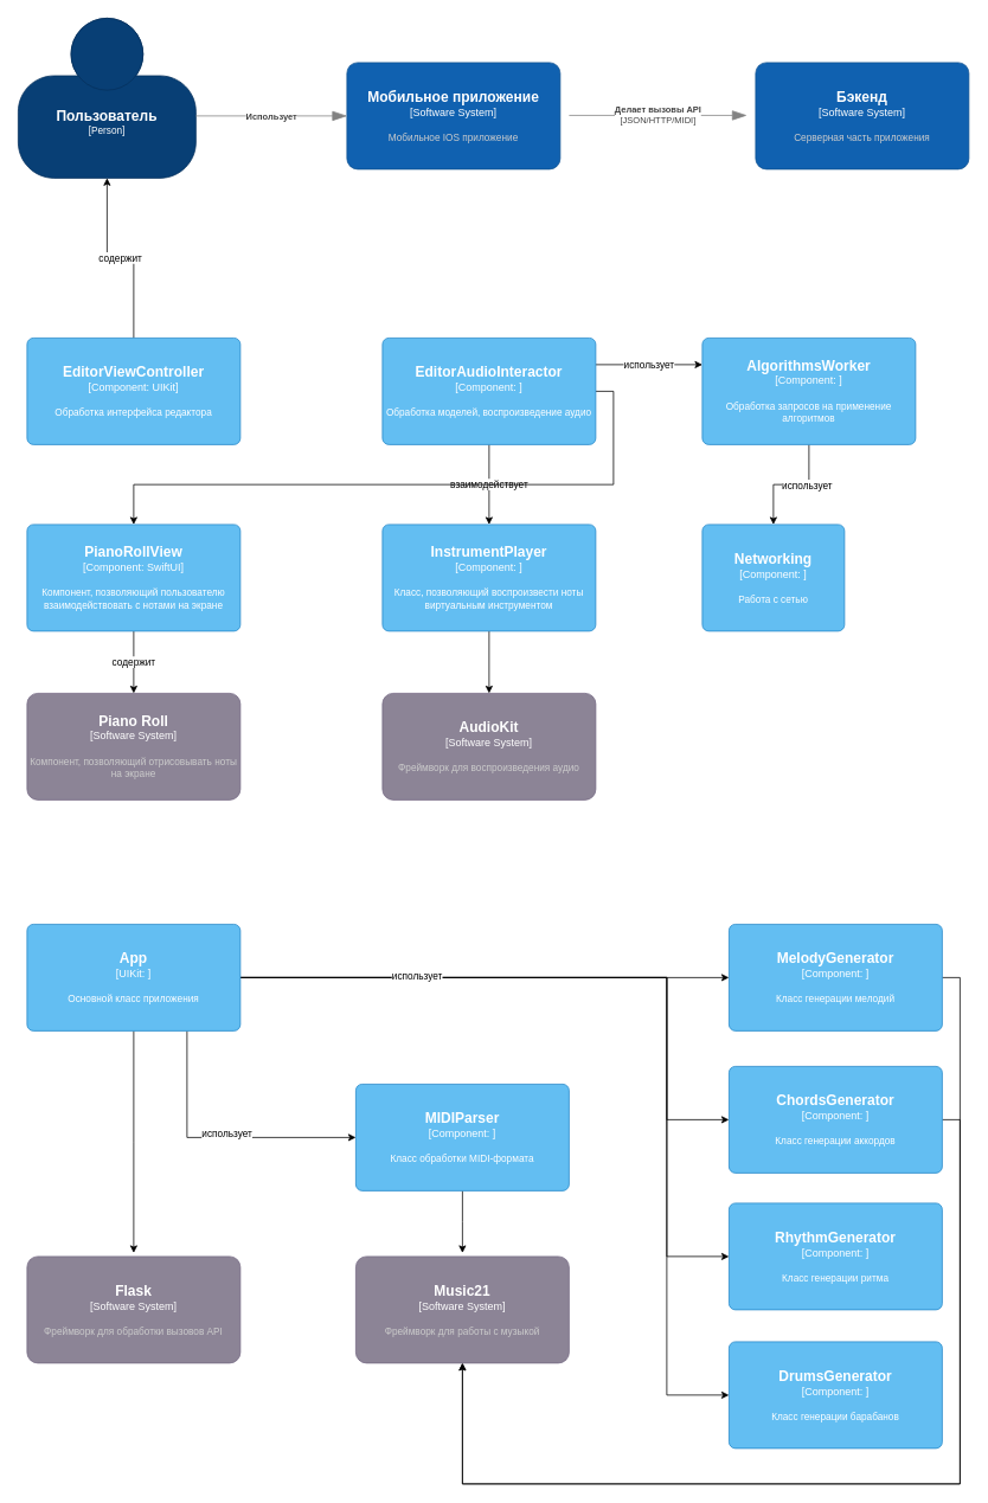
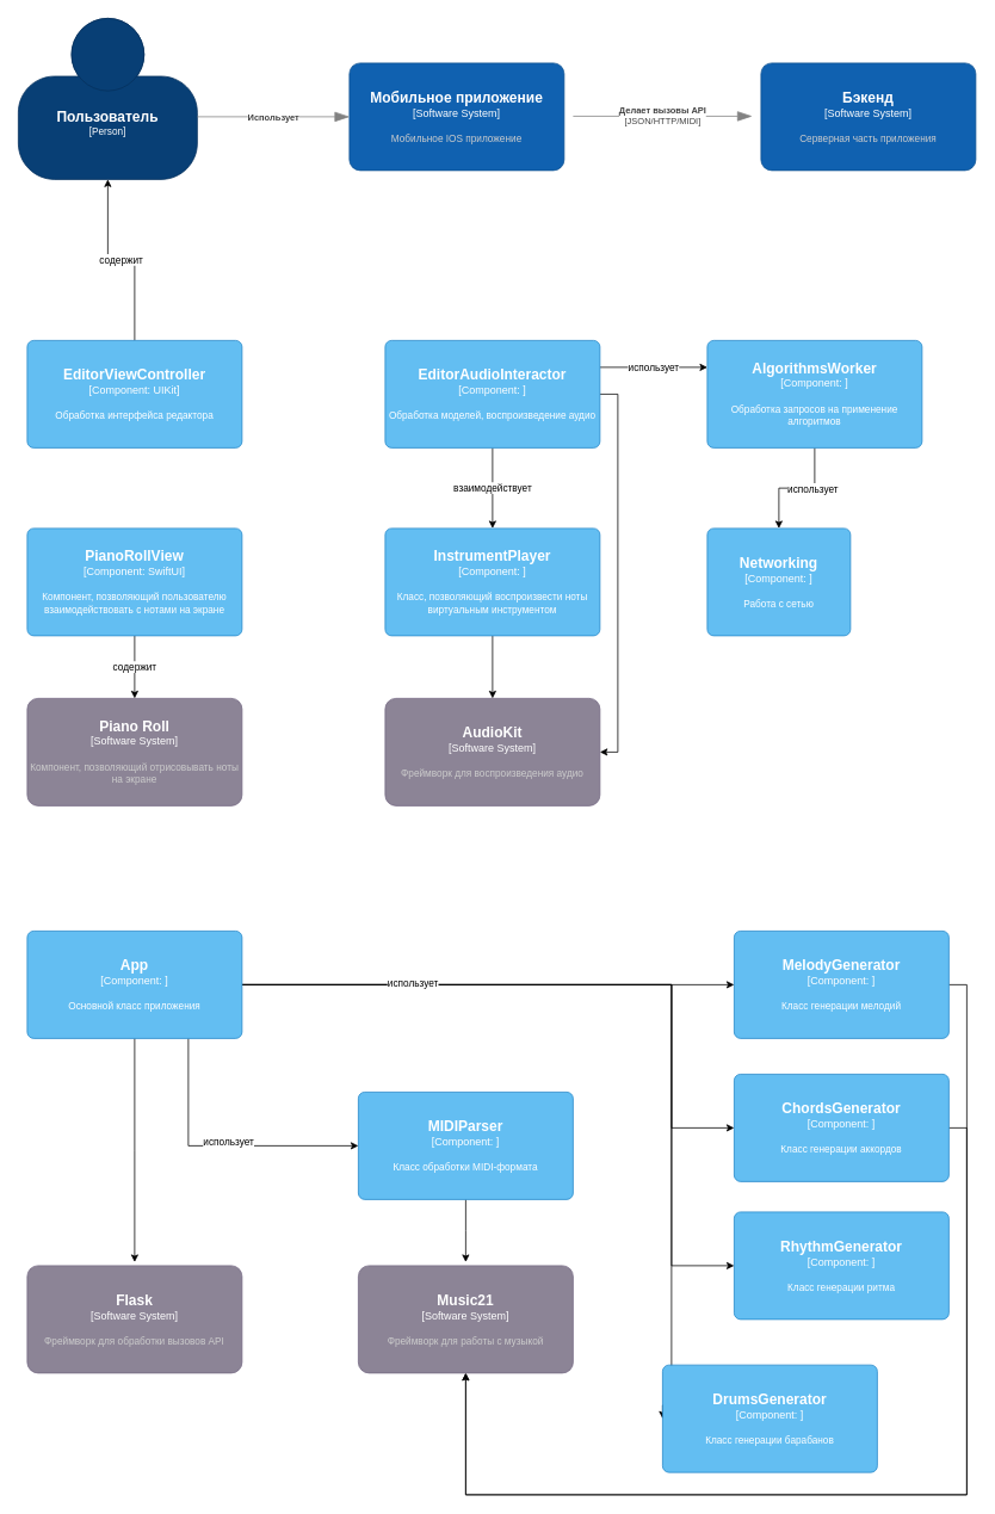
- <mxCell id="10" style="edgeStyle=orthogonalEdgeStyle;rounded=0;orthogonalLoop=1;jettySize=auto;html=1;exitX=1;exitY=0.5;exitDx=0;exitDy=0;exitPerimeter=0;" edge="1" parent="1" source="12" target="18"><mxGeometry relative="1" as="geometry" /></mxCell>
+ <mxCell id="10" style="edgeStyle=orthogonalEdgeStyle;rounded=0;orthogonalLoop=1;jettySize=auto;html=1;exitX=1;exitY=0.5;exitDx=0;exitDy=0;exitPerimeter=0;entryX=1;entryY=0.5;entryDx=0;entryDy=0;entryPerimeter=0;" edge="1" parent="1" source="12" target="7"><mxGeometry relative="1" as="geometry" /></mxCell>
- <mxCell id="33" value="&lt;font style=&quot;font-size: 16px&quot;&gt;&lt;b&gt;App&lt;/b&gt;&lt;/font&gt;&lt;div&gt;[UIKit: ]&lt;/div&gt;&lt;br&gt;&lt;div&gt;&lt;font style=&quot;font-size: 11px&quot;&gt;Основной класс приложения&lt;/font&gt;&lt;/div&gt;" style="rounded=1;whiteSpace=wrap;html=1;labelBackgroundColor=none;fillColor=#63BEF2;fontColor=#ffffff;align=center;arcSize=6;strokeColor=#2086C9;metaEdit=1;resizable=0;points=[[0.25,0,0],[0.5,0,0],[0.75,0,0],[1,0.25,0],[1,0.5,0],[1,0.75,0],[0.75,1,0],[0.5,1,0],[0.25,1,0],[0,0.75,0],[0,0.5,0],[0,0.25,0]];" vertex="1" parent="1"><mxGeometry x="30" y="1040" width="240" height="120" as="geometry" /></mxCell>
+ <mxCell id="33" value="&lt;font style=&quot;font-size: 16px&quot;&gt;&lt;b&gt;App&lt;/b&gt;&lt;/font&gt;&lt;div&gt;[Component: ]&lt;/div&gt;&lt;br&gt;&lt;div&gt;&lt;font style=&quot;font-size: 11px&quot;&gt;Основной класс приложения&lt;/font&gt;&lt;/div&gt;" style="rounded=1;whiteSpace=wrap;html=1;labelBackgroundColor=none;fillColor=#63BEF2;fontColor=#ffffff;align=center;arcSize=6;strokeColor=#2086C9;metaEdit=1;resizable=0;points=[[0.25,0,0],[0.5,0,0],[0.75,0,0],[1,0.25,0],[1,0.5,0],[1,0.75,0],[0.75,1,0],[0.5,1,0],[0.25,1,0],[0,0.75,0],[0,0.5,0],[0,0.25,0]];" vertex="1" parent="1"><mxGeometry x="30" y="1040" width="240" height="120" as="geometry" /></mxCell>
- <mxCell id="41" value="&lt;font style=&quot;font-size: 16px&quot;&gt;&lt;b&gt;DrumsGenerator&lt;/b&gt;&lt;/font&gt;&lt;div&gt;[Component: ]&lt;/div&gt;&lt;br&gt;&lt;div&gt;&lt;font style=&quot;font-size: 11px&quot;&gt;Класс генерации барабанов&lt;/font&gt;&lt;/div&gt;" style="rounded=1;whiteSpace=wrap;html=1;labelBackgroundColor=none;fillColor=#63BEF2;fontColor=#ffffff;align=center;arcSize=6;strokeColor=#2086C9;metaEdit=1;resizable=0;points=[[0.25,0,0],[0.5,0,0],[0.75,0,0],[1,0.25,0],[1,0.5,0],[1,0.75,0],[0.75,1,0],[0.5,1,0],[0.25,1,0],[0,0.75,0],[0,0.5,0],[0,0.25,0]];" vertex="1" parent="1"><mxGeometry x="820" y="1510" width="240" height="120" as="geometry" /></mxCell>
+ <mxCell id="41" value="&lt;font style=&quot;font-size: 16px&quot;&gt;&lt;b&gt;DrumsGenerator&lt;/b&gt;&lt;/font&gt;&lt;div&gt;[Component: ]&lt;/div&gt;&lt;br&gt;&lt;div&gt;&lt;font style=&quot;font-size: 11px&quot;&gt;Класс генерации барабанов&lt;/font&gt;&lt;/div&gt;" style="rounded=1;whiteSpace=wrap;html=1;labelBackgroundColor=none;fillColor=#63BEF2;fontColor=#ffffff;align=center;arcSize=6;strokeColor=#2086C9;metaEdit=1;resizable=0;points=[[0.25,0,0],[0.5,0,0],[0.75,0,0],[1,0.25,0],[1,0.5,0],[1,0.75,0],[0.75,1,0],[0.5,1,0],[0.25,1,0],[0,0.75,0],[0,0.5,0],[0,0.25,0]];" vertex="1" parent="1"><mxGeometry x="740" y="1525" width="240" height="120" as="geometry" /></mxCell>
